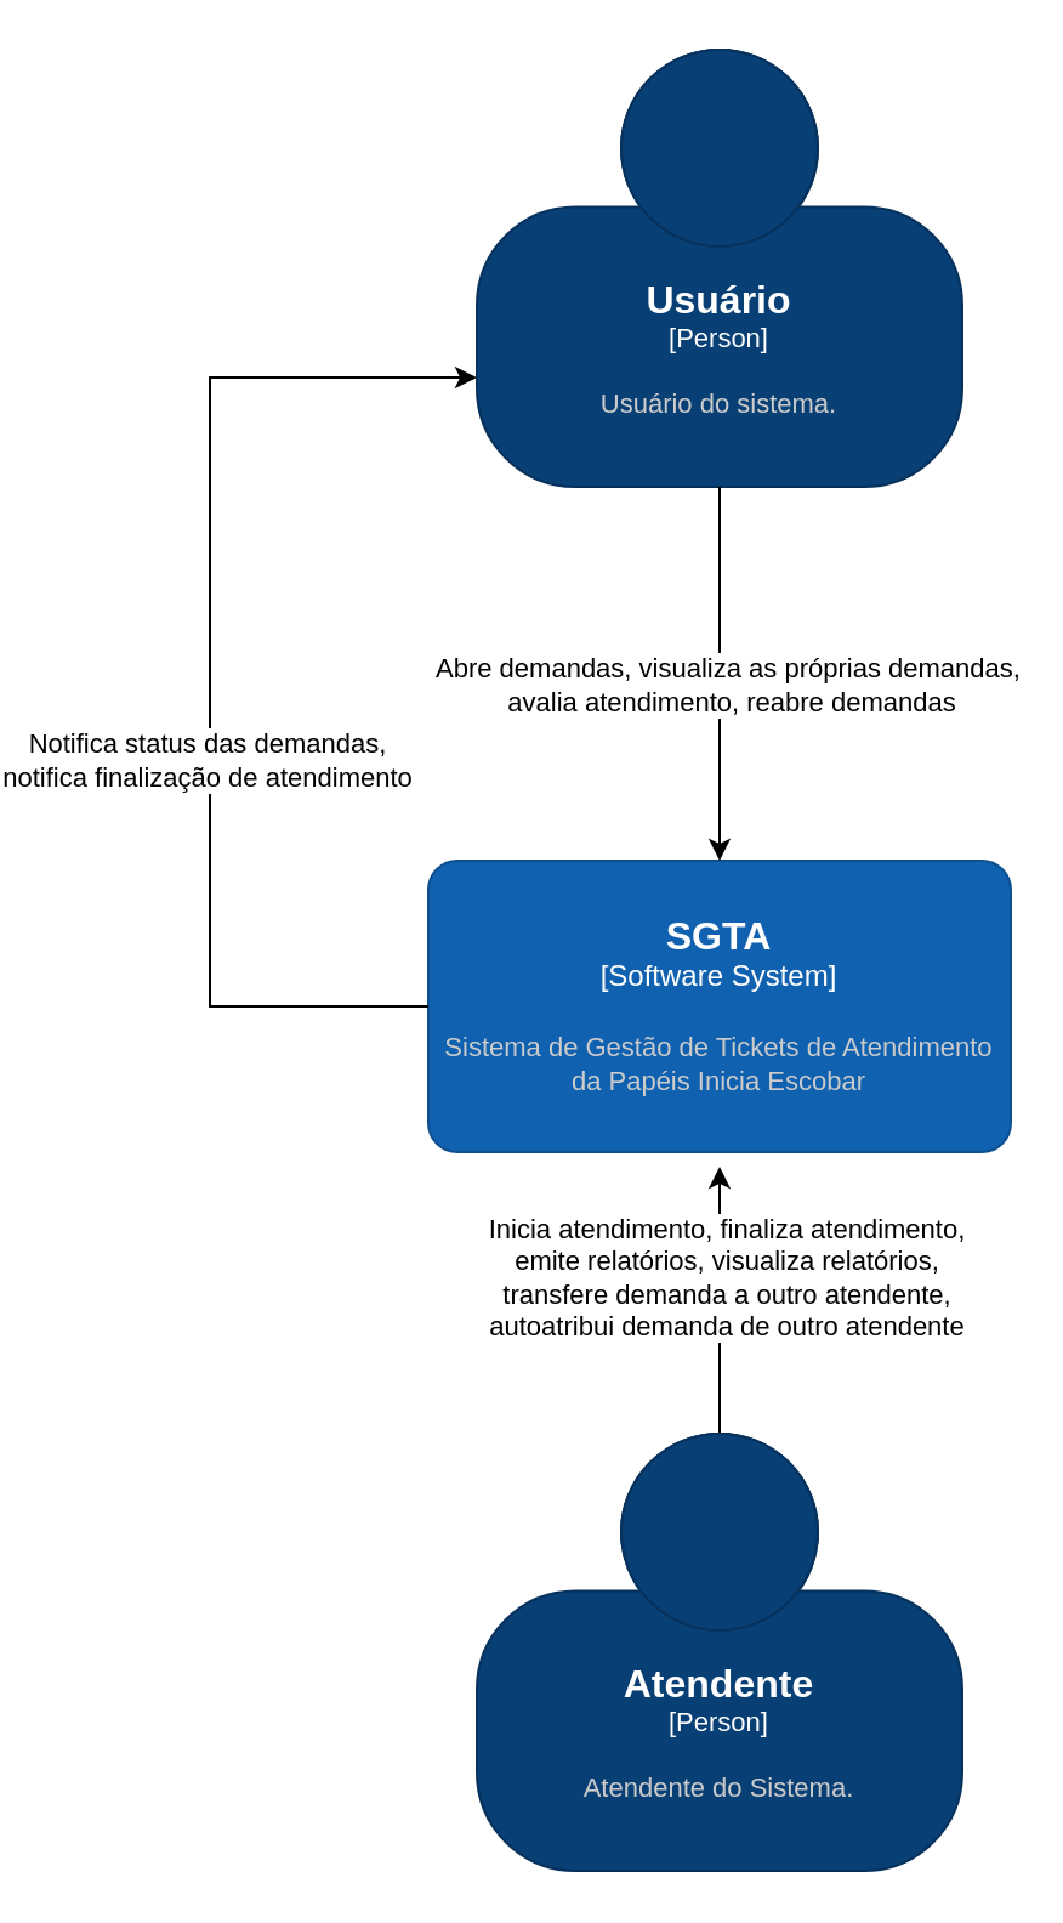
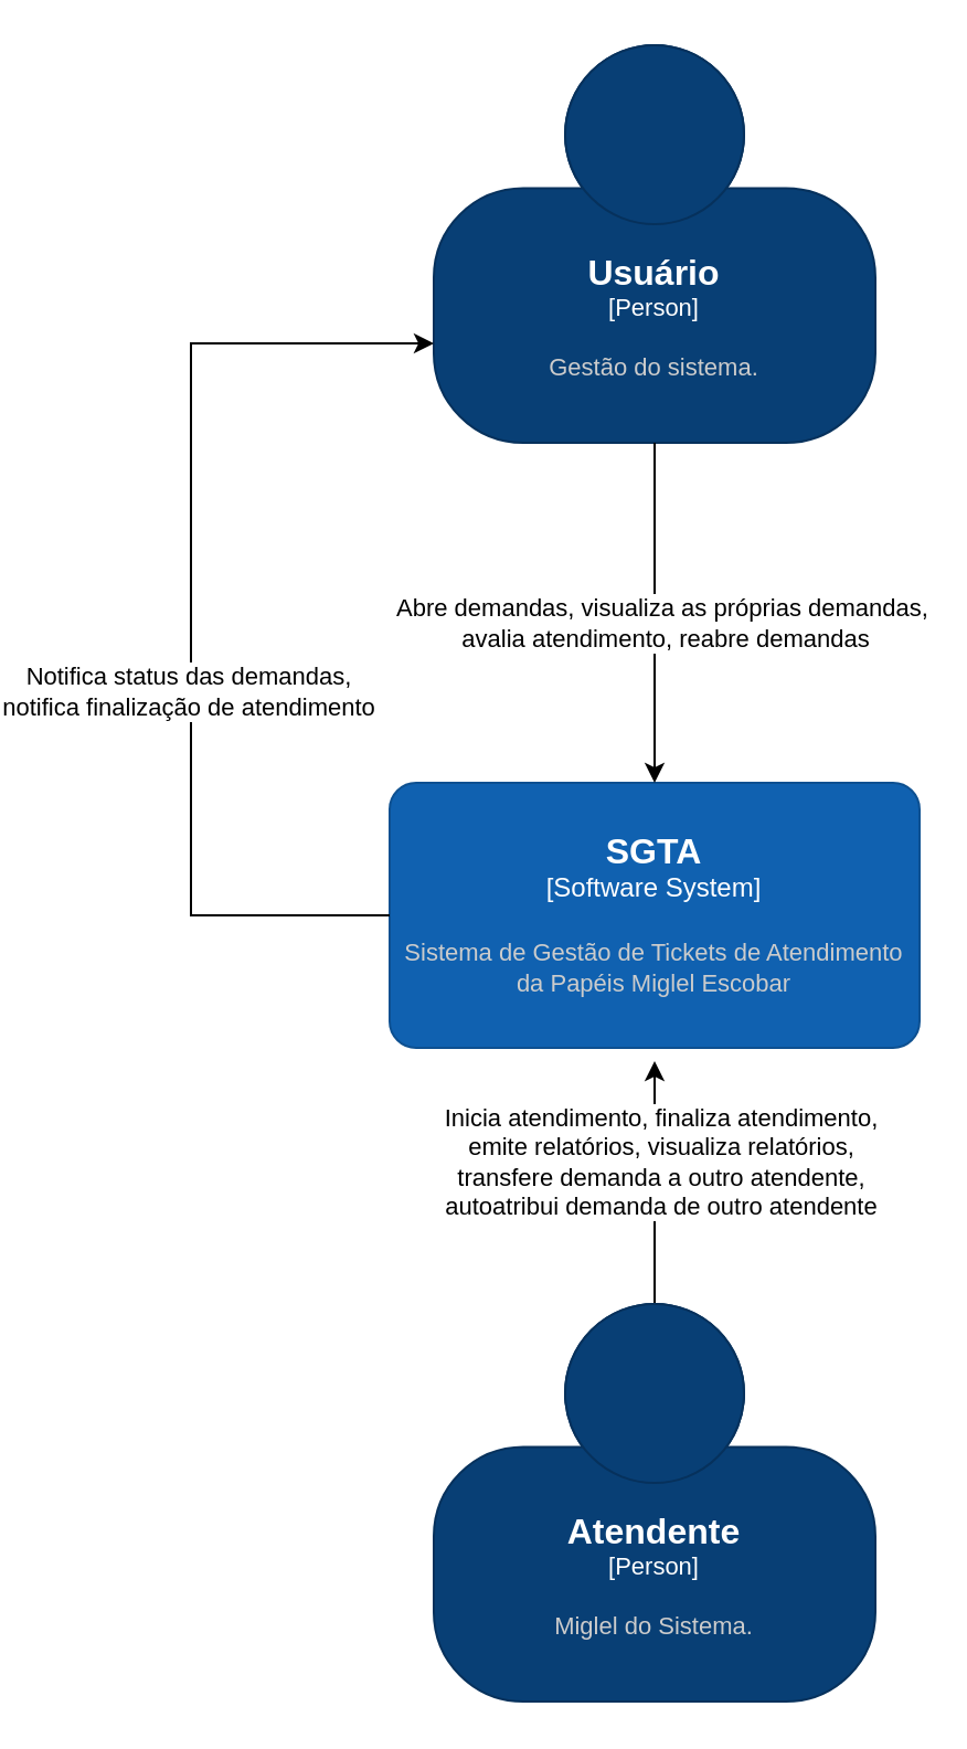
- <mxCell id="2" value="&lt;font style=&quot;font-size: 16px&quot;&gt;&lt;b&gt;Usuário&lt;/b&gt;&lt;/font&gt;&lt;div&gt;[Person]&lt;/div&gt;&lt;br&gt;&lt;div&gt;&lt;font style=&quot;font-size: 11px&quot;&gt;&lt;font color=&quot;#cccccc&quot;&gt;Usuário do sistema.&lt;/font&gt;&lt;/div&gt;" style="html=1;fontSize=11;dashed=0;whiteSpace=wrap;fillColor=#083F75;strokeColor=#06315C;fontColor=#ffffff;shape=mxgraph.c4.person2;align=center;metaEdit=1;points=[[0.5,0,0],[1,0.5,0],[1,0.75,0],[0.75,1,0],[0.5,1,0],[0.25,1,0],[0,0.75,0],[0,0.5,0]];resizable=0;" parent="1" vertex="1"><mxGeometry x="130" y="20" width="200" height="180" as="geometry" /></mxCell>
+ <mxCell id="2" value="&lt;font style=&quot;font-size: 16px&quot;&gt;&lt;b&gt;Usuário&lt;/b&gt;&lt;/font&gt;&lt;div&gt;[Person]&lt;/div&gt;&lt;br&gt;&lt;div&gt;&lt;font style=&quot;font-size: 11px&quot;&gt;&lt;font color=&quot;#cccccc&quot;&gt;Gestão do sistema.&lt;/font&gt;&lt;/div&gt;" style="html=1;fontSize=11;dashed=0;whiteSpace=wrap;fillColor=#083F75;strokeColor=#06315C;fontColor=#ffffff;shape=mxgraph.c4.person2;align=center;metaEdit=1;points=[[0.5,0,0],[1,0.5,0],[1,0.75,0],[0.75,1,0],[0.5,1,0],[0.25,1,0],[0,0.75,0],[0,0.5,0]];resizable=0;" parent="1" vertex="1"><mxGeometry x="130" y="20" width="200" height="180" as="geometry" /></mxCell>
- <mxCell id="3" value="&lt;font style=&quot;font-size: 16px&quot;&gt;&lt;b&gt;SGTA&lt;/b&gt;&lt;/font&gt;&lt;div&gt;[Software System]&lt;/div&gt;&lt;br&gt;&lt;div&gt;&lt;font style=&quot;font-size: 11px&quot;&gt;&lt;font color=&quot;#cccccc&quot;&gt;Sistema de Gestão de Tickets de Atendimento da Papéis Inicia Escobar&lt;/font&gt;&lt;/div&gt;" style="rounded=1;whiteSpace=wrap;html=1;labelBackgroundColor=none;fillColor=#1061B0;fontColor=#ffffff;align=center;arcSize=10;strokeColor=#0D5091;metaEdit=1;resizable=0;points=[[0.25,0,0],[0.5,0,0],[0.75,0,0],[1,0.25,0],[1,0.5,0],[1,0.75,0],[0.75,1,0],[0.5,1,0],[0.25,1,0],[0,0.75,0],[0,0.5,0],[0,0.25,0]];" parent="1" vertex="1"><mxGeometry x="110" y="354" width="240" height="120" as="geometry" /></mxCell>
+ <mxCell id="3" value="&lt;font style=&quot;font-size: 16px&quot;&gt;&lt;b&gt;SGTA&lt;/b&gt;&lt;/font&gt;&lt;div&gt;[Software System]&lt;/div&gt;&lt;br&gt;&lt;div&gt;&lt;font style=&quot;font-size: 11px&quot;&gt;&lt;font color=&quot;#cccccc&quot;&gt;Sistema de Gestão de Tickets de Atendimento da Papéis Miglel Escobar&lt;/font&gt;&lt;/div&gt;" style="rounded=1;whiteSpace=wrap;html=1;labelBackgroundColor=none;fillColor=#1061B0;fontColor=#ffffff;align=center;arcSize=10;strokeColor=#0D5091;metaEdit=1;resizable=0;points=[[0.25,0,0],[0.5,0,0],[0.75,0,0],[1,0.25,0],[1,0.5,0],[1,0.75,0],[0.75,1,0],[0.5,1,0],[0.25,1,0],[0,0.75,0],[0,0.5,0],[0,0.25,0]];" parent="1" vertex="1"><mxGeometry x="110" y="354" width="240" height="120" as="geometry" /></mxCell>
- <mxCell id="6" value="&lt;font style=&quot;font-size: 16px&quot;&gt;&lt;b&gt;Atendente&lt;/b&gt;&lt;/font&gt;&lt;div&gt;[Person]&lt;/div&gt;&lt;br&gt;&lt;div&gt;&lt;font style=&quot;font-size: 11px&quot;&gt;&lt;font color=&quot;#cccccc&quot;&gt;Atendente do Sistema.&lt;/font&gt;&lt;/div&gt;" style="html=1;fontSize=11;dashed=0;whiteSpace=wrap;fillColor=#083F75;strokeColor=#06315C;fontColor=#ffffff;shape=mxgraph.c4.person2;align=center;metaEdit=1;points=[[0.5,0,0],[1,0.5,0],[1,0.75,0],[0.75,1,0],[0.5,1,0],[0.25,1,0],[0,0.75,0],[0,0.5,0]];resizable=0;" parent="1" vertex="1"><mxGeometry x="130" y="590" width="200" height="180" as="geometry" /></mxCell>
+ <mxCell id="6" value="&lt;font style=&quot;font-size: 16px&quot;&gt;&lt;b&gt;Atendente&lt;/b&gt;&lt;/font&gt;&lt;div&gt;[Person]&lt;/div&gt;&lt;br&gt;&lt;div&gt;&lt;font style=&quot;font-size: 11px&quot;&gt;&lt;font color=&quot;#cccccc&quot;&gt;Miglel do Sistema.&lt;/font&gt;&lt;/div&gt;" style="html=1;fontSize=11;dashed=0;whiteSpace=wrap;fillColor=#083F75;strokeColor=#06315C;fontColor=#ffffff;shape=mxgraph.c4.person2;align=center;metaEdit=1;points=[[0.5,0,0],[1,0.5,0],[1,0.75,0],[0.75,1,0],[0.5,1,0],[0.25,1,0],[0,0.75,0],[0,0.5,0]];resizable=0;" parent="1" vertex="1"><mxGeometry x="130" y="590" width="200" height="180" as="geometry" /></mxCell>
